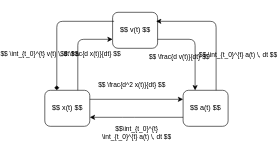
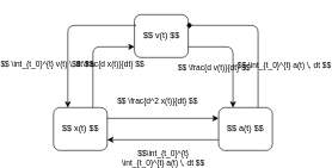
- <mxCell id="14" style="edgeStyle=orthogonalEdgeStyle;orthogonalLoop=1;jettySize=auto;html=1;entryX=1;entryY=0.25;entryDx=0;entryDy=0;rounded=1;exitX=0.75;exitY=0;exitDx=0;exitDy=0;" edge="1" parent="1" source="18" target="12"><mxGeometry relative="1" as="geometry"><Array as="points"><mxPoint x="305" y="35" /></Array></mxGeometry></mxCell>
+ <mxCell id="14" style="edgeStyle=orthogonalEdgeStyle;orthogonalLoop=1;jettySize=auto;html=1;entryX=1;entryY=0.25;entryDx=0;entryDy=0;rounded=1;exitX=0.75;exitY=0;exitDx=0;exitDy=0;endArrow=diamond;" edge="1" parent="1" source="18" target="12"><mxGeometry relative="1" as="geometry"><Array as="points"><mxPoint x="305" y="35" /></Array></mxGeometry></mxCell>
- <mxCell id="10" style="edgeStyle=orthogonalEdgeStyle;rounded=1;orthogonalLoop=1;jettySize=auto;html=1;entryX=0.25;entryY=0;entryDx=0;entryDy=0;exitX=0;exitY=0.25;exitDx=0;exitDy=0;endArrow=diamond;" edge="1" parent="1" source="12" target="7"><mxGeometry relative="1" as="geometry"><Array as="points"><mxPoint x="40" y="35" /></Array></mxGeometry></mxCell>
+ <mxCell id="10" style="edgeStyle=orthogonalEdgeStyle;rounded=1;orthogonalLoop=1;jettySize=auto;html=1;entryX=0.25;entryY=0;entryDx=0;entryDy=0;exitX=0;exitY=0.25;exitDx=0;exitDy=0;" edge="1" parent="1" source="12" target="7"><mxGeometry relative="1" as="geometry"><Array as="points"><mxPoint x="40" y="35" /></Array></mxGeometry></mxCell>
